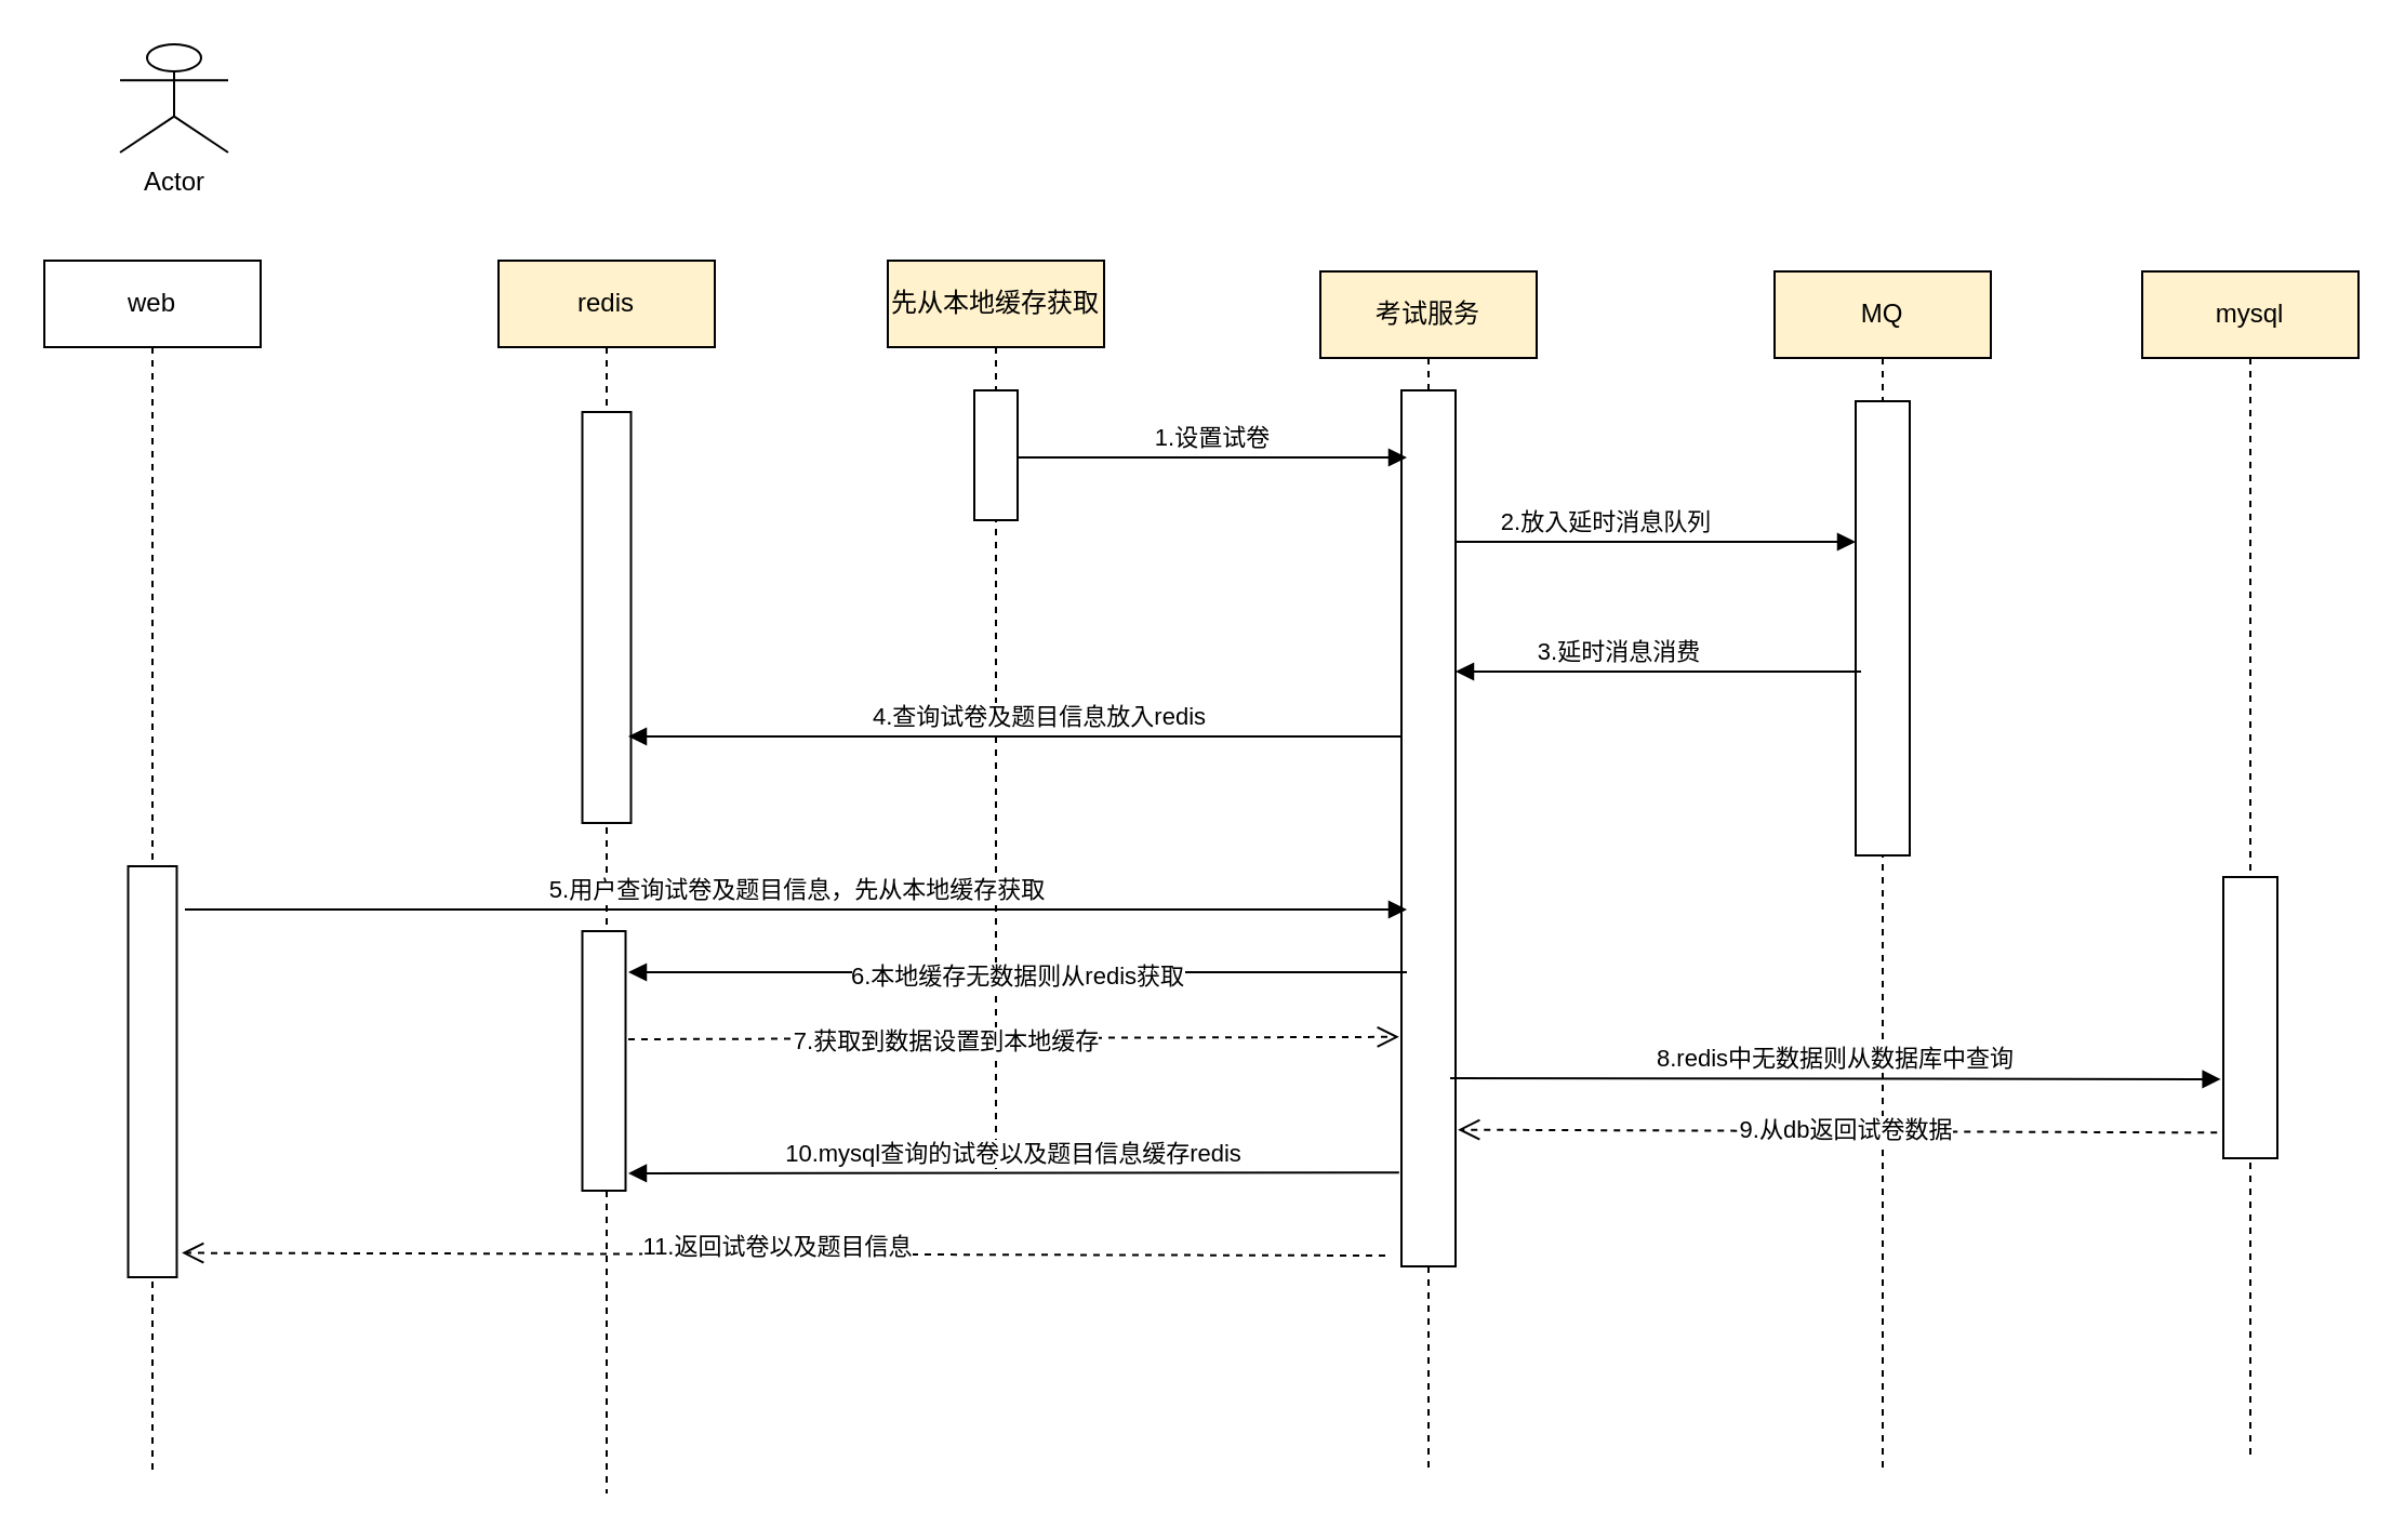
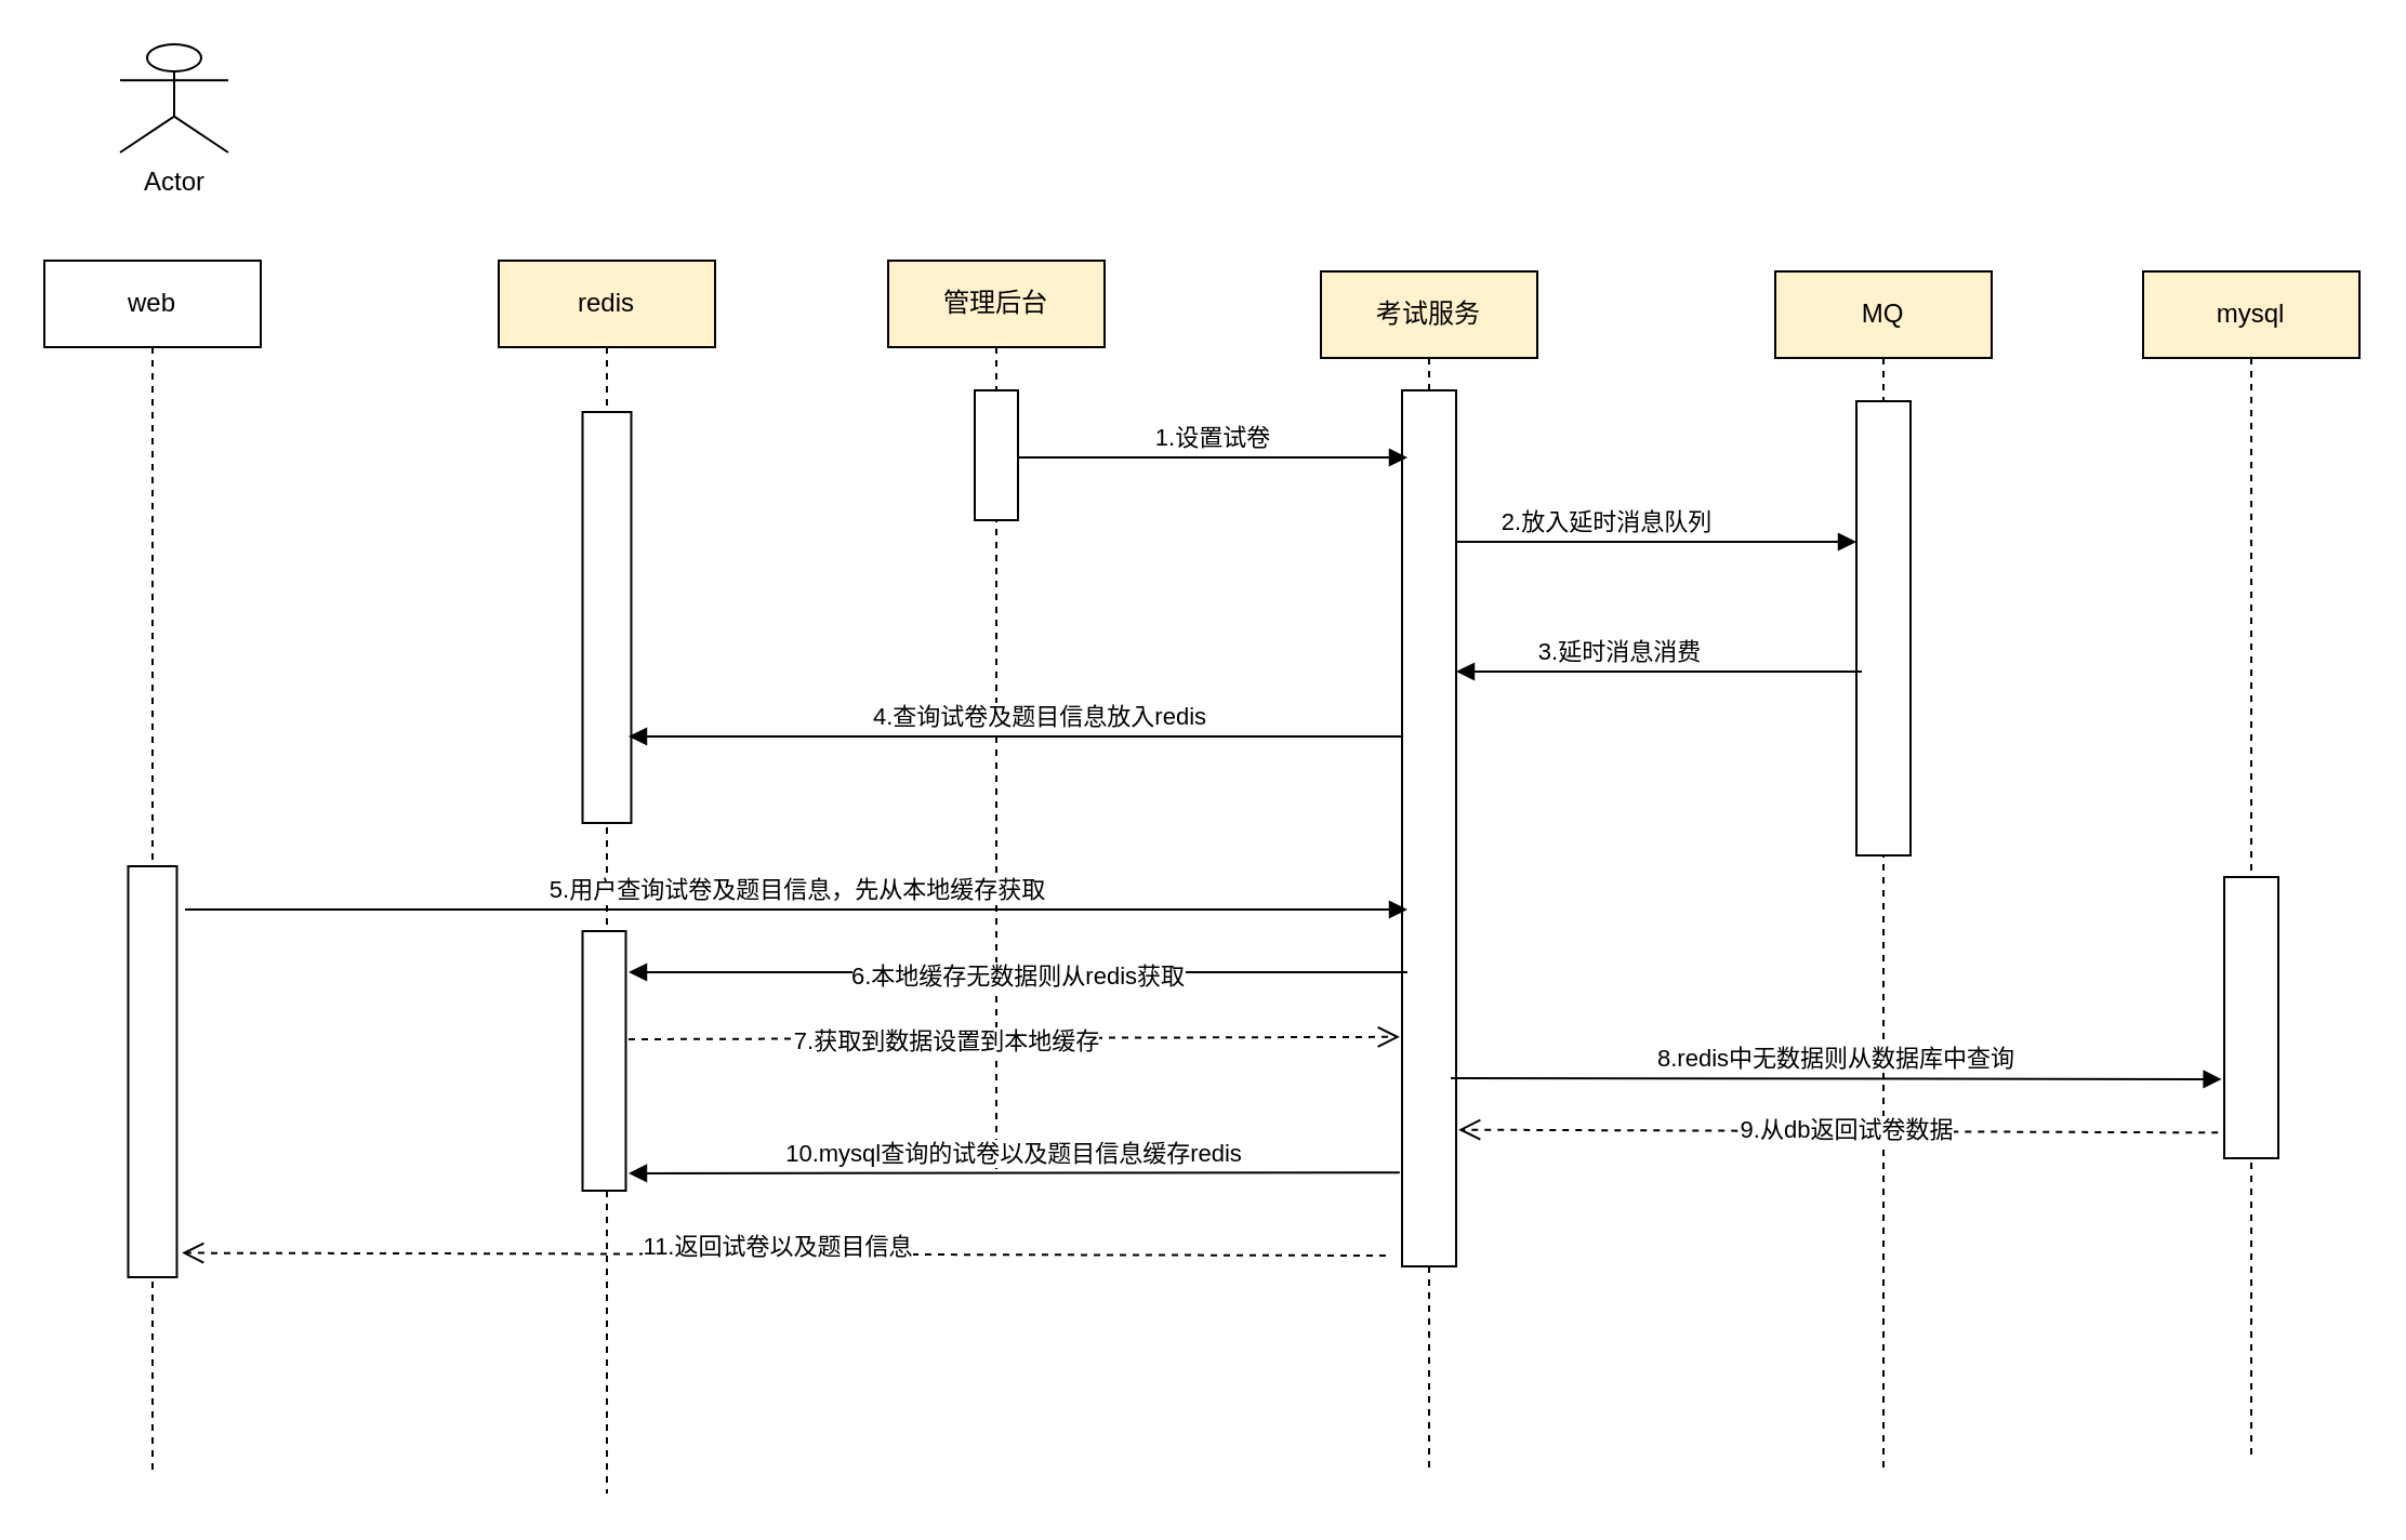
- <mxCell id="7" value="先从本地缓存获取" style="shape=umlLifeline;perimeter=lifelinePerimeter;whiteSpace=wrap;html=1;container=1;collapsible=0;recursiveResize=0;outlineConnect=0;fillColor=#fff2cc;strokeColor=default;" vertex="1" parent="1"><mxGeometry x="410" y="120" width="100" height="420" as="geometry" /></mxCell>
+ <mxCell id="7" value="管理后台" style="shape=umlLifeline;perimeter=lifelinePerimeter;whiteSpace=wrap;html=1;container=1;collapsible=0;recursiveResize=0;outlineConnect=0;fillColor=#fff2cc;strokeColor=default;" vertex="1" parent="1"><mxGeometry x="410" y="120" width="100" height="420" as="geometry" /></mxCell>
